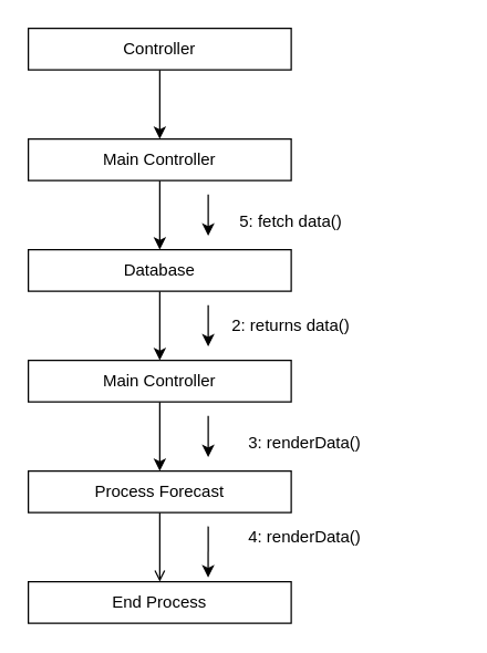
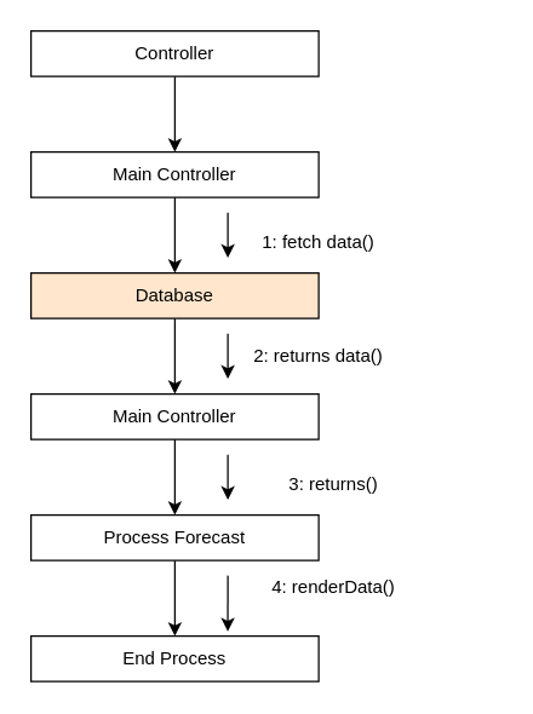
- <mxCell id="13" value="5: fetch data()" style="text;html=1;strokeColor=none;fillColor=none;align=center;verticalAlign=middle;whiteSpace=wrap;rounded=0;" vertex="1" parent="1"><mxGeometry x="100" y="150" width="220" height="20" as="geometry" /></mxCell>
+ <mxCell id="13" value="1: fetch data()" style="text;html=1;strokeColor=none;fillColor=none;align=center;verticalAlign=middle;whiteSpace=wrap;rounded=0;" vertex="1" parent="1"><mxGeometry x="100" y="150" width="220" height="20" as="geometry" /></mxCell>
- <mxCell id="7" value="Database" style="rounded=0;whiteSpace=wrap;html=1;" vertex="1" parent="1"><mxGeometry x="20" y="180" width="190" height="30" as="geometry" /></mxCell>
+ <mxCell id="7" value="Database" style="rounded=0;whiteSpace=wrap;html=1;fillColor=#ffe6cc;" vertex="1" parent="1"><mxGeometry x="20" y="180" width="190" height="30" as="geometry" /></mxCell>
- <mxCell id="17" value="3: renderData()" style="text;html=1;strokeColor=none;fillColor=none;align=center;verticalAlign=middle;whiteSpace=wrap;rounded=0;" vertex="1" parent="1"><mxGeometry x="110" y="310" width="220" height="20" as="geometry" /></mxCell>
+ <mxCell id="17" value="3: returns()" style="text;html=1;strokeColor=none;fillColor=none;align=center;verticalAlign=middle;whiteSpace=wrap;rounded=0;" vertex="1" parent="1"><mxGeometry x="110" y="310" width="220" height="20" as="geometry" /></mxCell>
- <mxCell id="10" style="edgeStyle=orthogonalEdgeStyle;rounded=0;orthogonalLoop=1;jettySize=auto;html=1;exitX=0.5;exitY=1;exitDx=0;exitDy=0;entryX=0.5;entryY=0;entryDx=0;entryDy=0;endArrow=open;" edge="1" parent="1" source="11" target="18"><mxGeometry relative="1" as="geometry" /></mxCell>
+ <mxCell id="10" style="edgeStyle=orthogonalEdgeStyle;rounded=0;orthogonalLoop=1;jettySize=auto;html=1;exitX=0.5;exitY=1;exitDx=0;exitDy=0;entryX=0.5;entryY=0;entryDx=0;entryDy=0;" edge="1" parent="1" source="11" target="18"><mxGeometry relative="1" as="geometry" /></mxCell>
